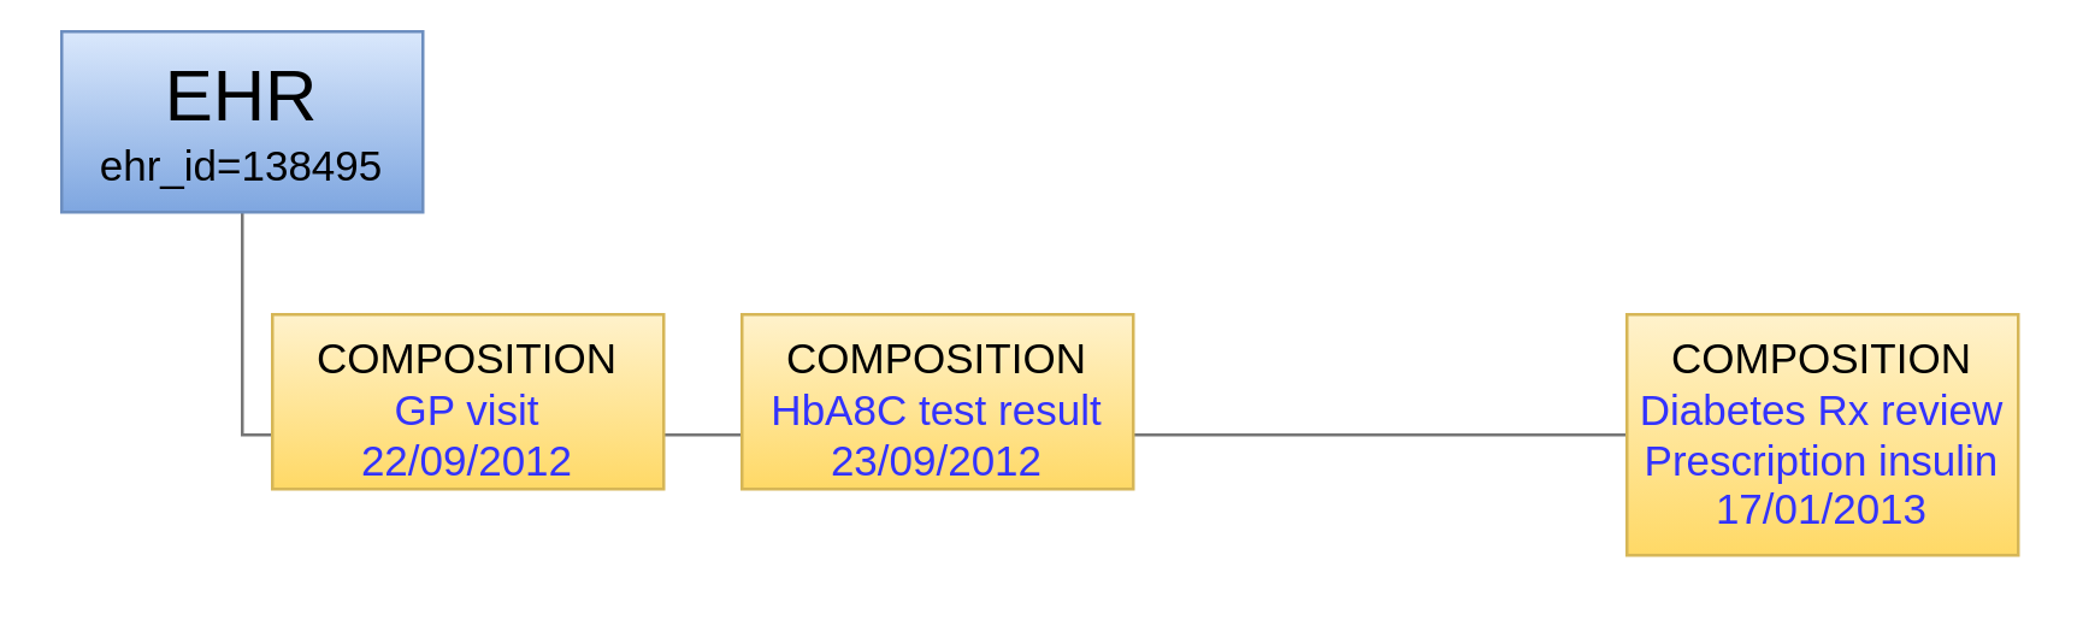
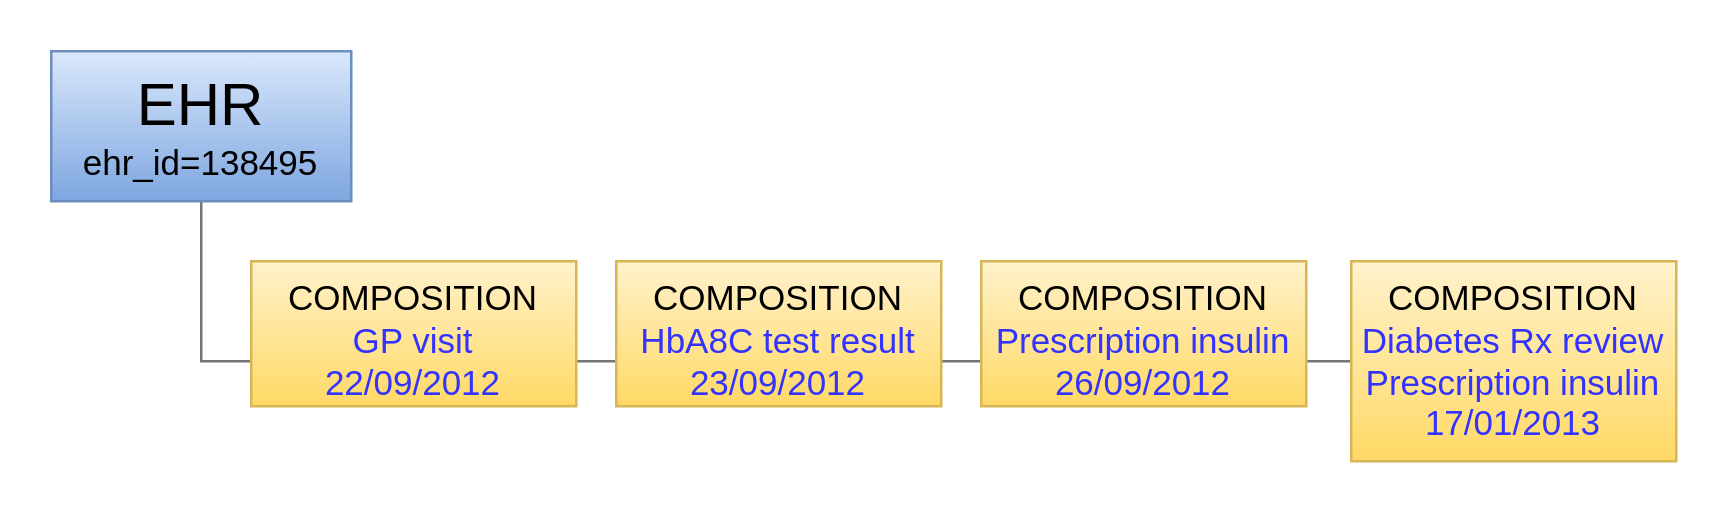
- <mxCell id="3" value="&lt;font style=&quot;font-size: 24px&quot;&gt;EHR&lt;/font&gt;&lt;br style=&quot;font-size: 14px&quot;&gt;ehr_id=138495" style="rounded=0;whiteSpace=wrap;html=1;fontSize=14;fillColor=#dae8fc;strokeColor=#6c8ebf;gradientColor=#7ea6e0;" parent="1" vertex="1"><mxGeometry x="20" y="10" width="120" height="60" as="geometry" /></mxCell>
+ <mxCell id="3" value="&lt;font style=&quot;font-size: 24px&quot;&gt;EHR&lt;/font&gt;&lt;br style=&quot;font-size: 14px&quot;&gt;ehr_id=138495" style="rounded=0;whiteSpace=wrap;html=1;fontSize=14;fillColor=#dae8fc;strokeColor=#6c8ebf;gradientColor=#7ea6e0;" parent="1" vertex="1"><mxGeometry x="20" y="20" width="120" height="60" as="geometry" /></mxCell>
- <mxCell id="4" value="COMPOSITION&lt;br&gt;&lt;font color=&quot;#3333ff&quot;&gt;GP visit&lt;br&gt;22/09/2012&lt;/font&gt;" style="rounded=0;whiteSpace=wrap;html=1;fontSize=14;fillColor=#fff2cc;strokeColor=#d6b656;verticalAlign=top;gradientColor=#ffd966;" parent="1" vertex="1"><mxGeometry x="90" y="104" width="130" height="58" as="geometry" /></mxCell>
+ <mxCell id="4" value="COMPOSITION&lt;br&gt;&lt;font color=&quot;#3333ff&quot;&gt;GP visit&lt;br&gt;22/09/2012&lt;/font&gt;" style="rounded=0;whiteSpace=wrap;html=1;fontSize=14;fillColor=#fff2cc;strokeColor=#d6b656;verticalAlign=top;gradientColor=#ffd966;" parent="1" vertex="1"><mxGeometry x="100" y="104" width="130" height="58" as="geometry" /></mxCell>
+ <mxCell id="6" value="COMPOSITION&lt;br&gt;&lt;span style=&quot;color: rgb(51 , 51 , 255)&quot;&gt;Prescription insulin&lt;/span&gt;&lt;br style=&quot;color: rgb(51 , 51 , 255)&quot;&gt;&lt;span style=&quot;color: rgb(51 , 51 , 255)&quot;&gt;26/09/2012&lt;/span&gt;" style="rounded=0;whiteSpace=wrap;html=1;fontSize=14;fillColor=#fff2cc;strokeColor=#d6b656;verticalAlign=top;gradientColor=#ffd966;" parent="1" vertex="1"><mxGeometry x="392" y="104" width="130" height="58" as="geometry" /></mxCell>
